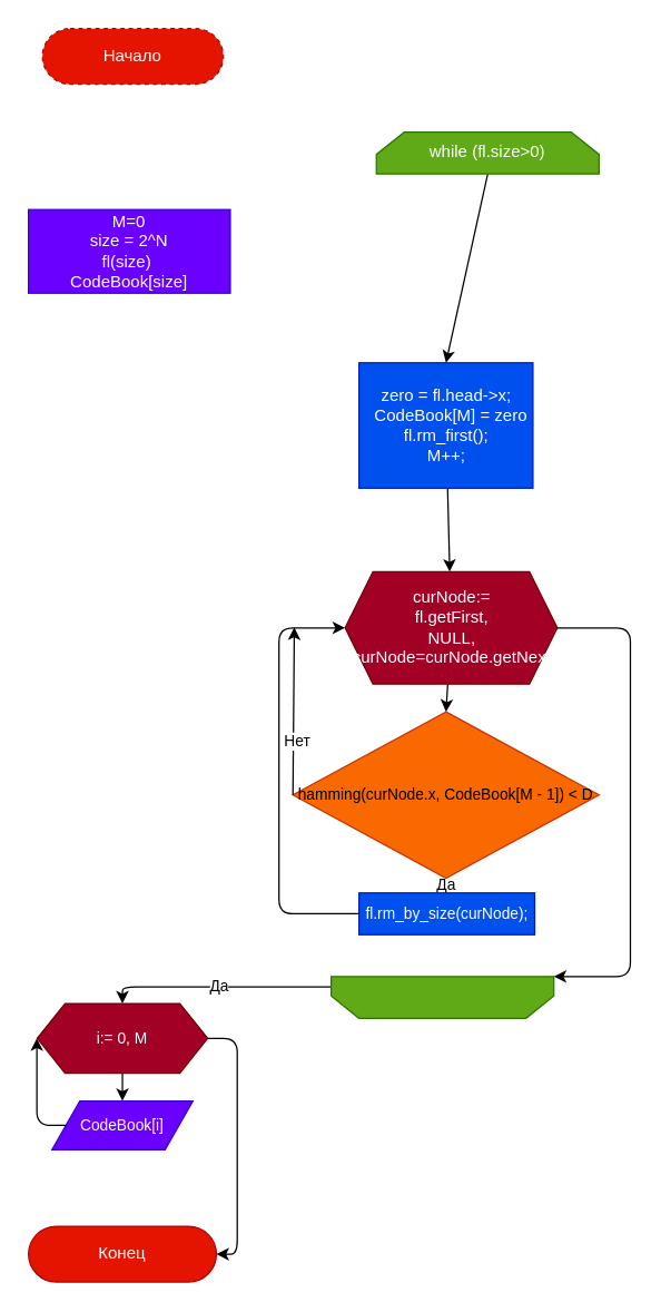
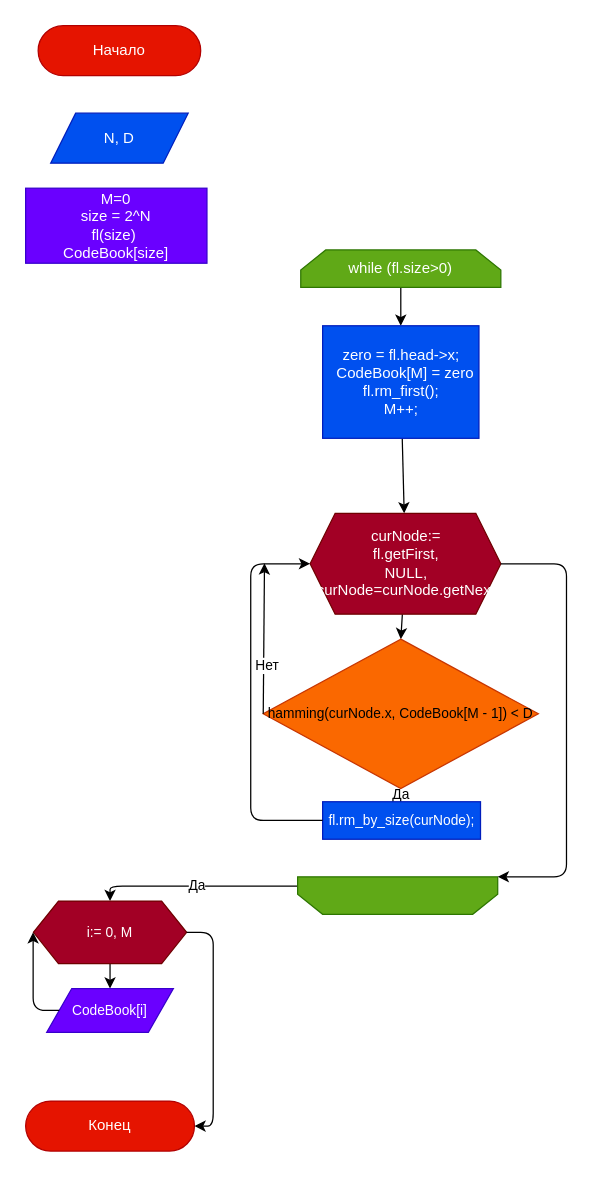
- <mxCell id="2" value="Начало" style="rounded=1;whiteSpace=wrap;html=1;arcSize=50;fillColor=#e51400;fontColor=#ffffff;strokeColor=#B20000;dashed=1;" vertex="1" parent="1"><mxGeometry x="30" y="20" width="130" height="40" as="geometry" /></mxCell>
+ <mxCell id="2" value="Начало" style="rounded=1;whiteSpace=wrap;html=1;arcSize=50;fillColor=#e51400;fontColor=#ffffff;strokeColor=#B20000;" vertex="1" parent="1"><mxGeometry x="30" y="20" width="130" height="40" as="geometry" /></mxCell>
- <mxCell id="10" value="while (fl.size&amp;gt;0)" style="shape=loopLimit;whiteSpace=wrap;html=1;fillColor=#60a917;fontColor=#ffffff;strokeColor=#2D7600;" vertex="1" parent="1"><mxGeometry x="270" y="94.38" width="160" height="30" as="geometry" /></mxCell>
+ <mxCell id="10" value="while (fl.size&amp;gt;0)" style="shape=loopLimit;whiteSpace=wrap;html=1;fillColor=#60a917;fontColor=#ffffff;strokeColor=#2D7600;" vertex="1" parent="1"><mxGeometry x="240" y="199.38" width="160" height="30" as="geometry" /></mxCell>
+ <mxCell id="4" value="N, D" style="shape=parallelogram;perimeter=parallelogramPerimeter;whiteSpace=wrap;html=1;fixedSize=1;fillColor=#0050ef;fontColor=#ffffff;strokeColor=#001DBC;" vertex="1" parent="1"><mxGeometry x="40" y="90" width="110" height="40" as="geometry" /></mxCell>
